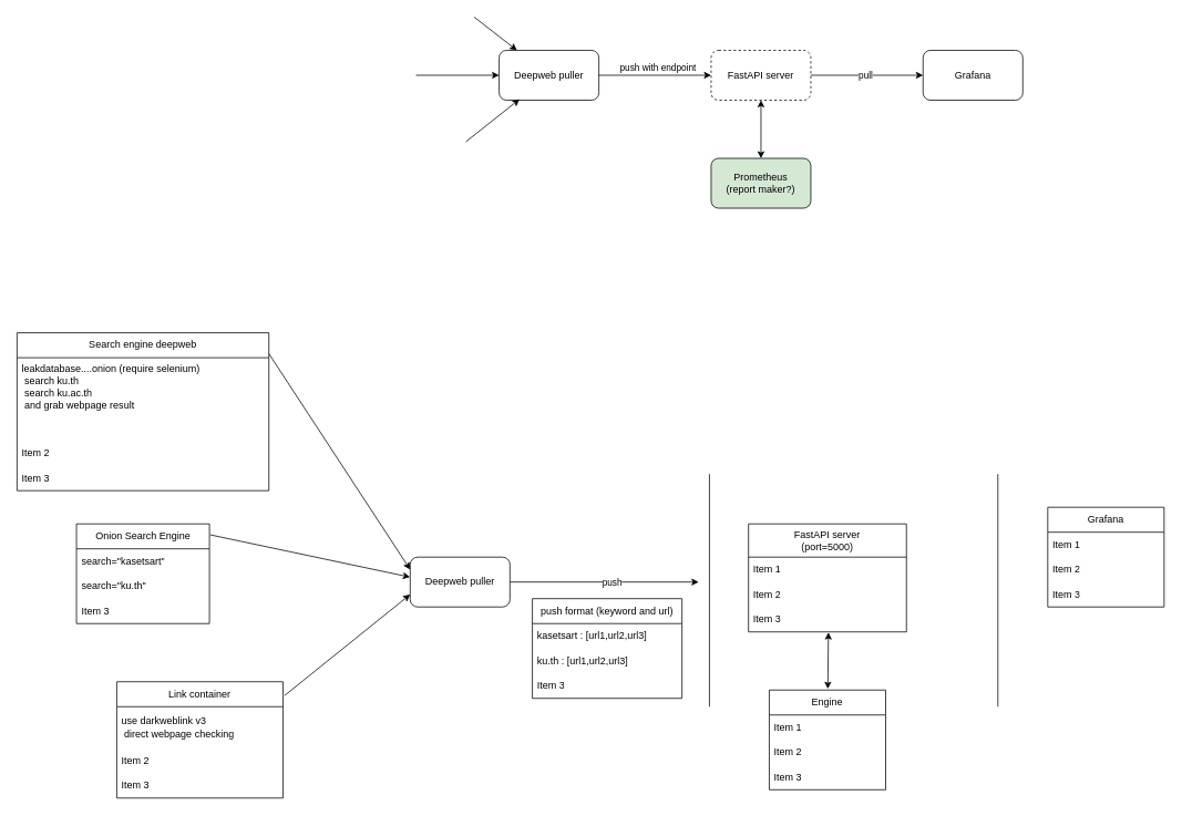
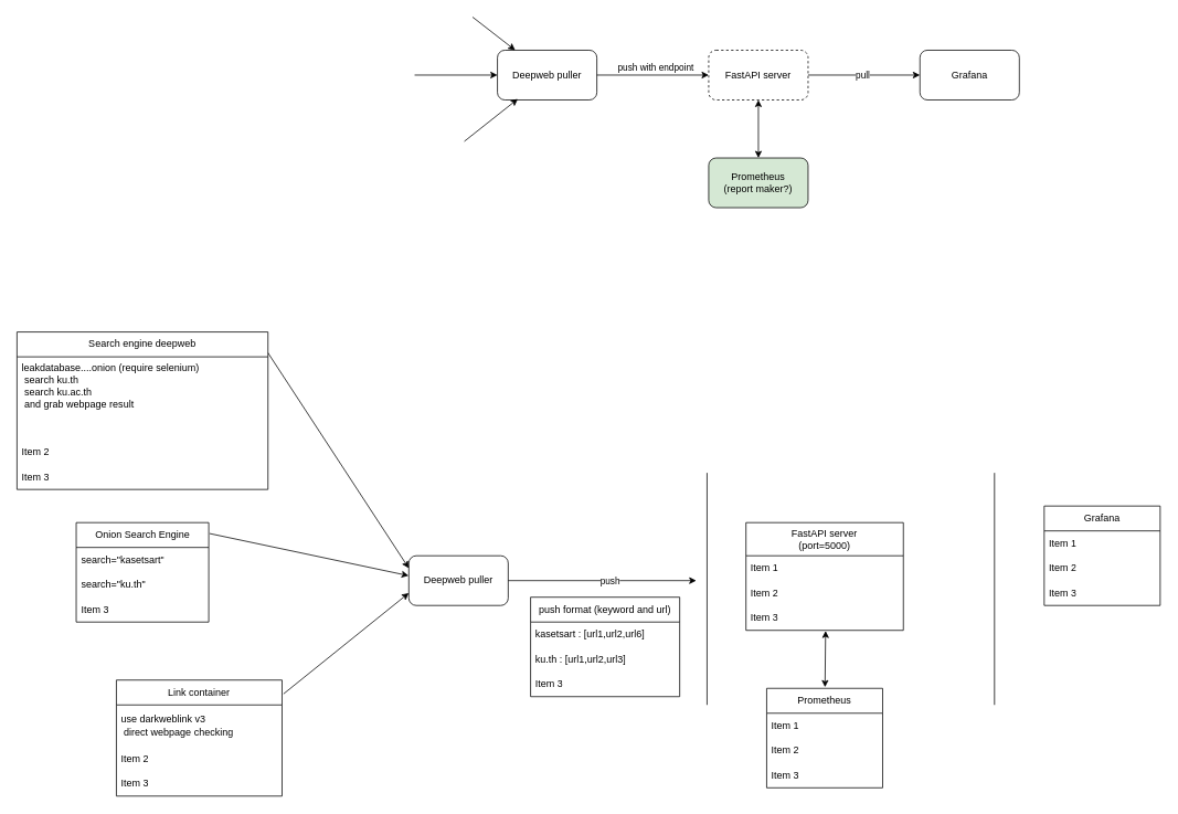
- <mxCell id="26" value="kasetsart : [url1,url2,url3]" style="text;strokeColor=none;fillColor=none;align=left;verticalAlign=middle;spacingLeft=4;spacingRight=4;overflow=hidden;points=[[0,0.5],[1,0.5]];portConstraint=eastwest;rotatable=0;whiteSpace=wrap;html=1;" vertex="1" parent="25"><mxGeometry y="30" width="180" height="30" as="geometry" /></mxCell>
+ <mxCell id="26" value="kasetsart : [url1,url2,url6]" style="text;strokeColor=none;fillColor=none;align=left;verticalAlign=middle;spacingLeft=4;spacingRight=4;overflow=hidden;points=[[0,0.5],[1,0.5]];portConstraint=eastwest;rotatable=0;whiteSpace=wrap;html=1;" vertex="1" parent="25"><mxGeometry y="30" width="180" height="30" as="geometry" /></mxCell>
- <mxCell id="38" value="Engine" style="swimlane;fontStyle=0;childLayout=stackLayout;horizontal=1;startSize=30;horizontalStack=0;resizeParent=1;resizeParentMax=0;resizeLast=0;collapsible=1;marginBottom=0;whiteSpace=wrap;html=1;" vertex="1" parent="1"><mxGeometry x="925" y="830" width="140" height="120" as="geometry" /></mxCell>
+ <mxCell id="38" value="Prometheus" style="swimlane;fontStyle=0;childLayout=stackLayout;horizontal=1;startSize=30;horizontalStack=0;resizeParent=1;resizeParentMax=0;resizeLast=0;collapsible=1;marginBottom=0;whiteSpace=wrap;html=1;" vertex="1" parent="1"><mxGeometry x="925" y="830" width="140" height="120" as="geometry" /></mxCell>
